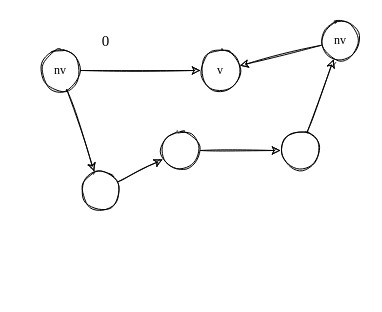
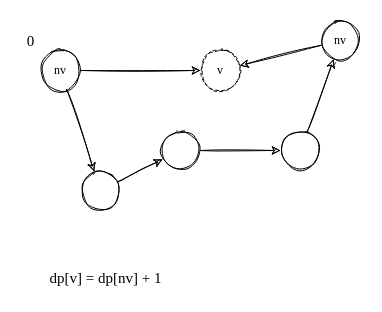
- <mxCell id="14" value="0" style="text;html=1;align=center;verticalAlign=middle;resizable=0;points=[];autosize=1;strokeColor=none;fillColor=none;fontSize=15;fontFamily=Comic Sans MS;" vertex="1" parent="1"><mxGeometry x="95" y="30" width="20" height="20" as="geometry" /></mxCell>
+ <mxCell id="14" value="0" style="text;html=1;align=center;verticalAlign=middle;resizable=0;points=[];autosize=1;strokeColor=none;fillColor=none;fontSize=15;fontFamily=Comic Sans MS;" vertex="1" parent="1"><mxGeometry x="20" y="30" width="20" height="20" as="geometry" /></mxCell>
- <mxCell id="3" value="&lt;font&gt;v&lt;/font&gt;" style="ellipse;whiteSpace=wrap;html=1;aspect=fixed;sketch=1;fontFamily=Comic Sans MS;" vertex="1" parent="1"><mxGeometry x="200" y="50" width="40" height="40" as="geometry" /></mxCell>
+ <mxCell id="3" value="&lt;font&gt;v&lt;/font&gt;" style="ellipse;whiteSpace=wrap;html=1;aspect=fixed;sketch=1;fontFamily=Comic Sans MS;dashed=1;" vertex="1" parent="1"><mxGeometry x="200" y="50" width="40" height="40" as="geometry" /></mxCell>
+ <mxCell id="13" value="&lt;font style=&quot;font-size: 15px&quot;&gt;dp[v] = dp[nv] + 1&lt;/font&gt;" style="text;html=1;align=center;verticalAlign=middle;resizable=0;points=[];autosize=1;strokeColor=none;fillColor=none;fontSize=20;fontFamily=Comic Sans MS;" vertex="1" parent="1"><mxGeometry x="40" y="260" width="130" height="30" as="geometry" /></mxCell>
